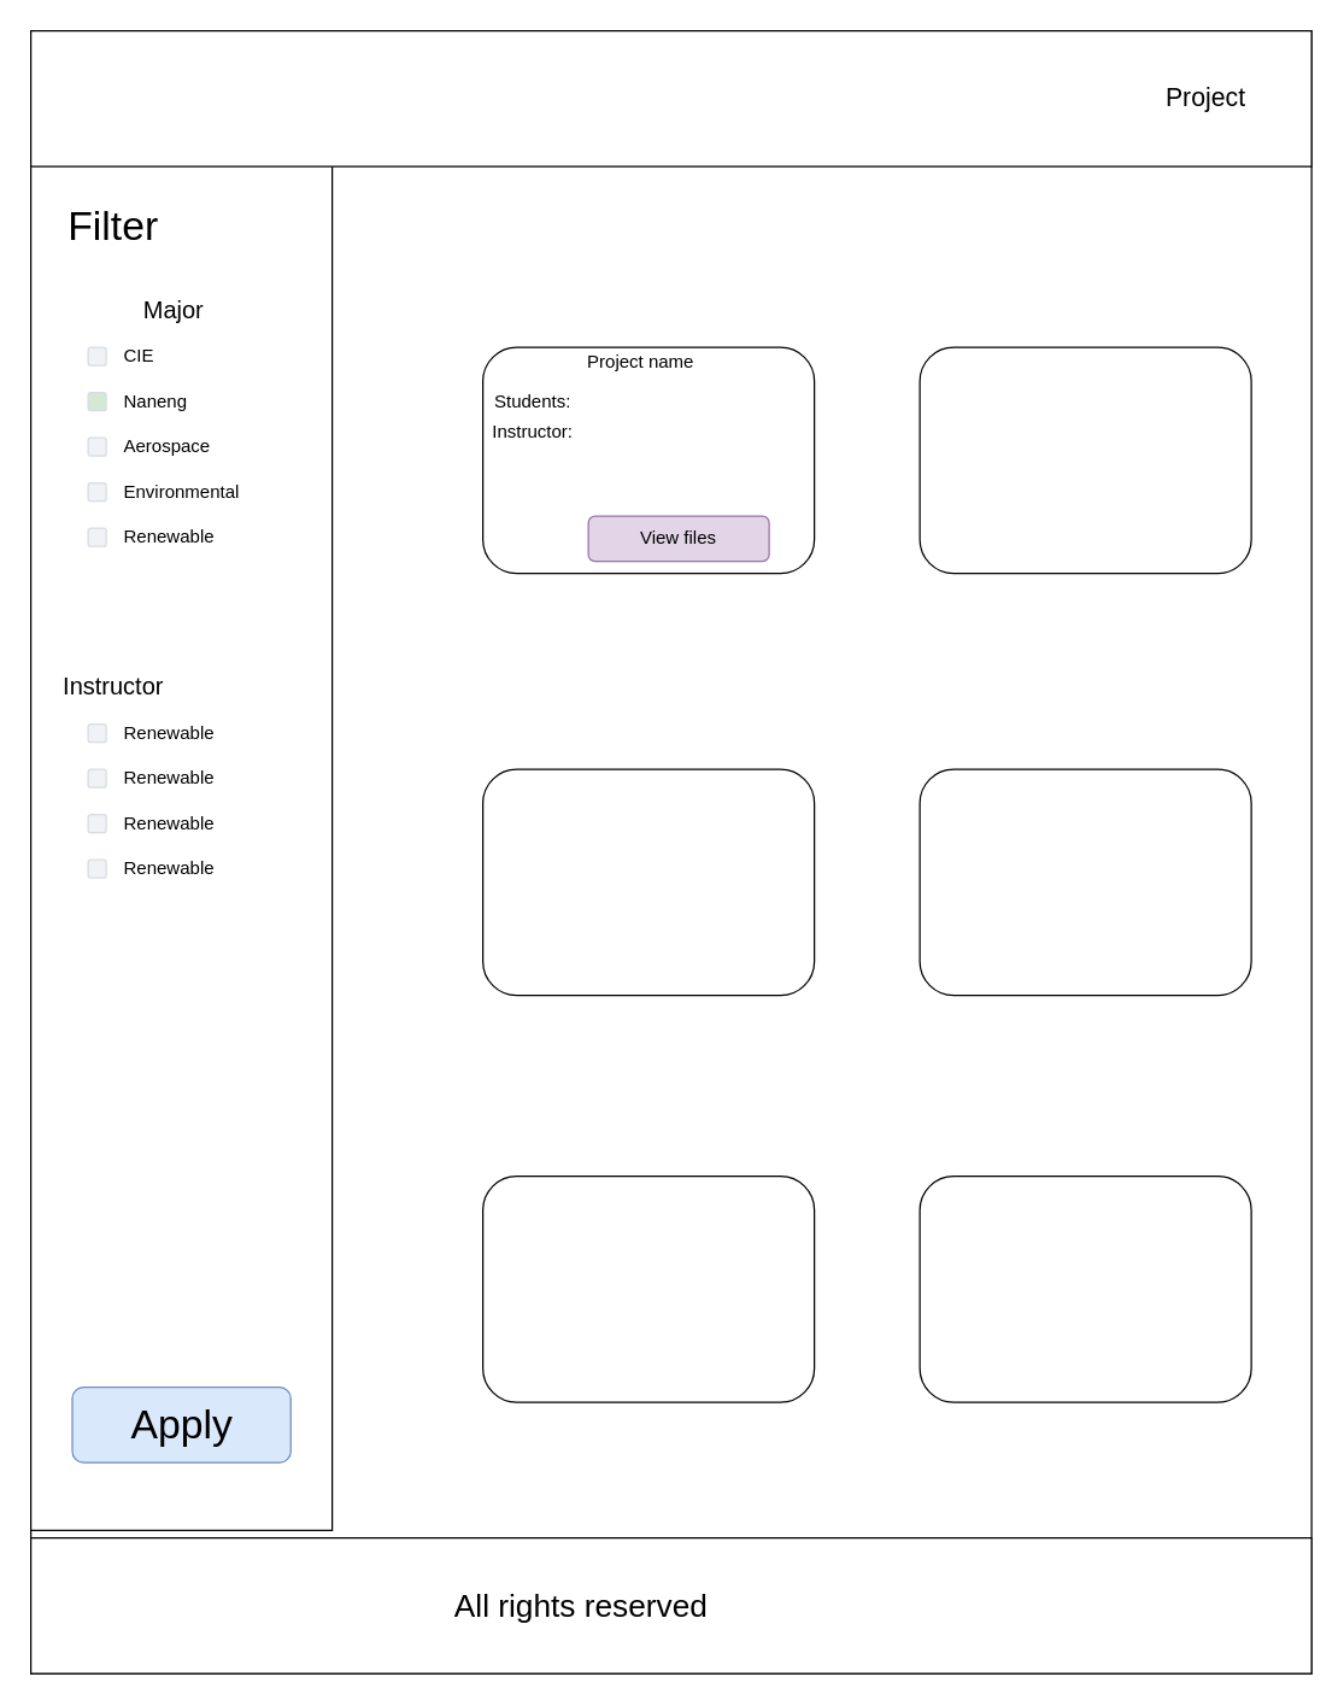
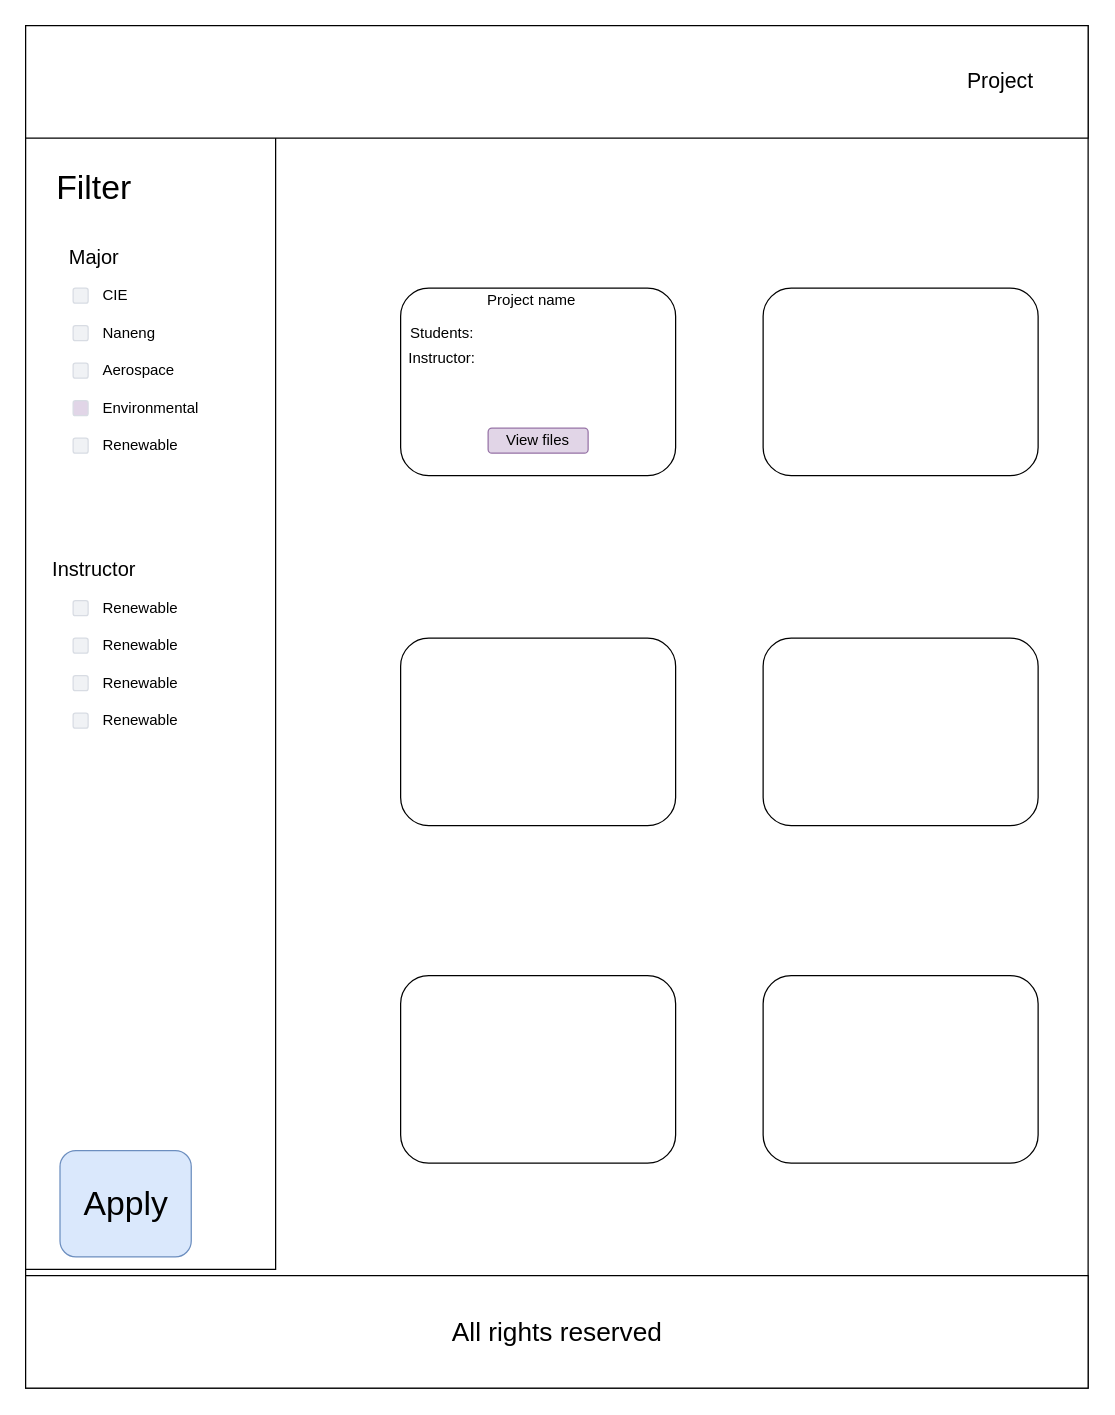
- <mxCell id="15" value="&lt;font style=&quot;font-size: 16px;&quot;&gt;Major&lt;/font&gt;" style="text;html=1;align=center;verticalAlign=middle;whiteSpace=wrap;rounded=0;" vertex="1" parent="1"><mxGeometry x="85" y="190" width="60" height="30" as="geometry" /></mxCell>
+ <mxCell id="15" value="&lt;font style=&quot;font-size: 16px;&quot;&gt;Major&lt;/font&gt;" style="text;html=1;align=center;verticalAlign=middle;whiteSpace=wrap;rounded=0;" vertex="1" parent="1"><mxGeometry x="45" y="190" width="60" height="30" as="geometry" /></mxCell>
- <mxCell id="17" value="Naneng" style="rounded=1;fillColor=#d5e8d4;strokeColor=#D8DCE3;align=left;verticalAlign=middle;fontStyle=0;fontSize=12;labelPosition=right;verticalLabelPosition=middle;spacingLeft=10;html=1;shadow=0;dashed=0;" vertex="1" parent="1"><mxGeometry x="58" y="260" width="12" height="12" as="geometry" /></mxCell>
+ <mxCell id="17" value="Naneng" style="rounded=1;fillColor=#F0F2F5;strokeColor=#D8DCE3;align=left;verticalAlign=middle;fontStyle=0;fontSize=12;labelPosition=right;verticalLabelPosition=middle;spacingLeft=10;html=1;shadow=0;dashed=0" vertex="1" parent="1"><mxGeometry x="58" y="260" width="12" height="12" as="geometry" /></mxCell>
- <mxCell id="19" value="Environmental" style="rounded=1;fillColor=#F0F2F5;strokeColor=#D8DCE3;align=left;verticalAlign=middle;fontStyle=0;fontSize=12;labelPosition=right;verticalLabelPosition=middle;spacingLeft=10;html=1;shadow=0;dashed=0" vertex="1" parent="1"><mxGeometry x="58" y="320" width="12" height="12" as="geometry" /></mxCell>
+ <mxCell id="19" value="Environmental" style="rounded=1;fillColor=#e1d5e7;strokeColor=#D8DCE3;align=left;verticalAlign=middle;fontStyle=0;fontSize=12;labelPosition=right;verticalLabelPosition=middle;spacingLeft=10;html=1;shadow=0;dashed=0;" vertex="1" parent="1"><mxGeometry x="58" y="320" width="12" height="12" as="geometry" /></mxCell>
- <mxCell id="27" value="View files" style="text;html=1;align=center;verticalAlign=middle;whiteSpace=wrap;rounded=1;fillColor=#e1d5e7;strokeColor=#9673a6;shadow=0;glass=0;" vertex="1" parent="1"><mxGeometry x="390" y="342" width="120" height="30" as="geometry" /></mxCell>
+ <mxCell id="27" value="View files" style="text;html=1;align=center;verticalAlign=middle;whiteSpace=wrap;rounded=1;fillColor=#e1d5e7;strokeColor=#9673a6;shadow=0;glass=0;" vertex="1" parent="1"><mxGeometry x="390" y="342" width="80" height="20" as="geometry" /></mxCell>
- <mxCell id="26" value="&lt;font style=&quot;font-size: 27px;&quot;&gt;Apply&lt;/font&gt;" style="text;html=1;align=center;verticalAlign=middle;whiteSpace=wrap;rounded=1;fillColor=#dae8fc;strokeColor=#6c8ebf;" vertex="1" parent="1"><mxGeometry x="47.5" y="920" width="145" height="50" as="geometry" /></mxCell>
+ <mxCell id="26" value="&lt;font style=&quot;font-size: 27px;&quot;&gt;Apply&lt;/font&gt;" style="text;html=1;align=center;verticalAlign=middle;whiteSpace=wrap;rounded=1;fillColor=#dae8fc;strokeColor=#6c8ebf;" vertex="1" parent="1"><mxGeometry x="47.5" y="920" width="105" height="85" as="geometry" /></mxCell>
- <mxCell id="13" value="&lt;font style=&quot;font-size: 21px;&quot;&gt;All rights reserved&lt;/font&gt;" style="text;html=1;align=center;verticalAlign=middle;whiteSpace=wrap;rounded=0;" vertex="1" parent="1"><mxGeometry x="228" y="1045" width="315" height="40" as="geometry" /></mxCell>
+ <mxCell id="13" value="&lt;font style=&quot;font-size: 21px;&quot;&gt;All rights reserved&lt;/font&gt;" style="text;html=1;align=center;verticalAlign=middle;whiteSpace=wrap;rounded=0;" vertex="1" parent="1"><mxGeometry x="288" y="1045" width="315" height="40" as="geometry" /></mxCell>
